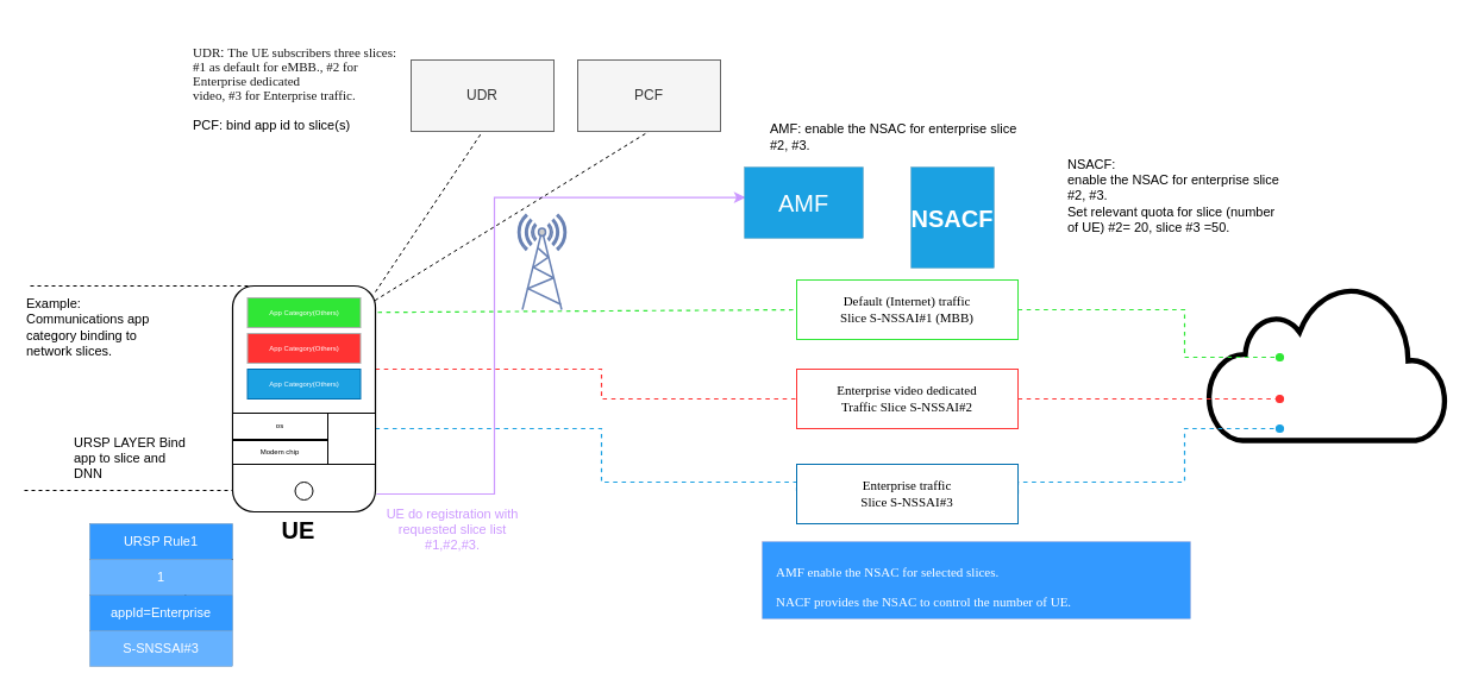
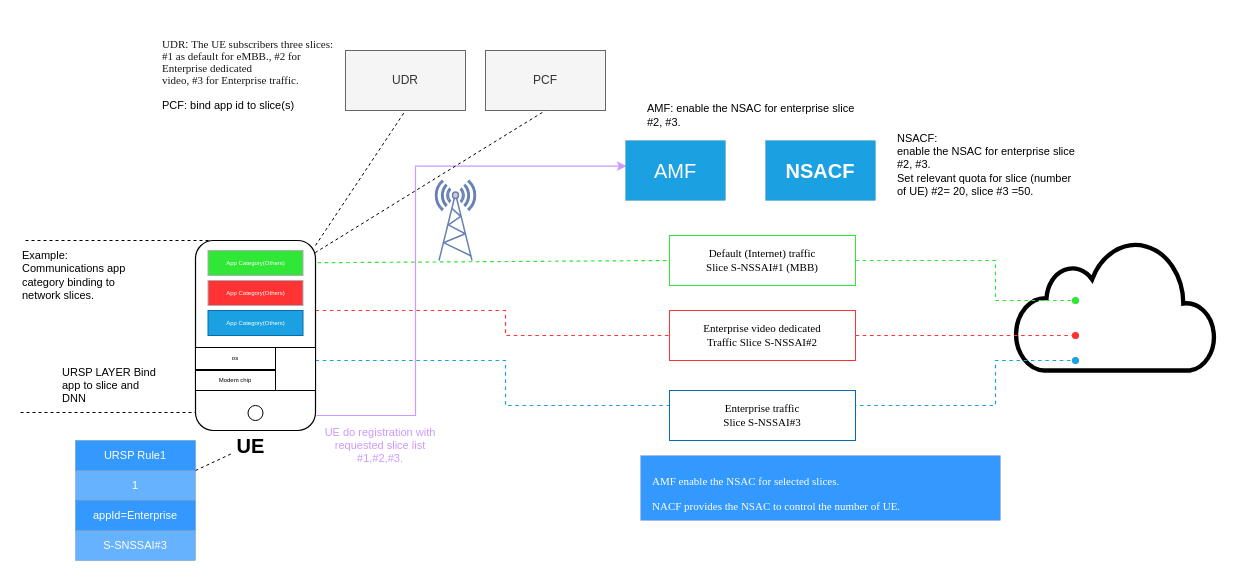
- <mxCell id="37" value="&lt;b style=&quot;font-size: 20px;&quot;&gt;&lt;font color=&quot;#ffffff&quot; style=&quot;font-size: 20px;&quot;&gt;NSACF&lt;/font&gt;&lt;/b&gt;" style="rounded=0;whiteSpace=wrap;html=1;strokeColor=#000000;strokeWidth=0;fontSize=20;fontColor=#000000;fillColor=#1BA1E2;" parent="1" vertex="1"><mxGeometry x="765" y="140" width="70" height="85" as="geometry" /></mxCell>
+ <mxCell id="37" value="&lt;b style=&quot;font-size: 20px;&quot;&gt;&lt;font color=&quot;#ffffff&quot; style=&quot;font-size: 20px;&quot;&gt;NSACF&lt;/font&gt;&lt;/b&gt;" style="rounded=0;whiteSpace=wrap;html=1;strokeColor=#000000;strokeWidth=0;fontSize=20;fontColor=#000000;fillColor=#1BA1E2;" parent="1" vertex="1"><mxGeometry x="765" y="140" width="110" height="60" as="geometry" /></mxCell>
- <mxCell id="30" style="rounded=0;orthogonalLoop=1;jettySize=auto;html=1;dashed=1;strokeColor=#000000;strokeWidth=1;fontSize=12;fontColor=#FFFFFF;endArrow=none;endFill=0;exitX=1;exitY=0;exitDx=0;exitDy=0;" parent="1" source="31" target="32" edge="1"><mxGeometry relative="1" as="geometry" /></mxCell>
+ <mxCell id="30" style="rounded=0;orthogonalLoop=1;jettySize=auto;html=1;entryX=0;entryY=0.75;entryDx=0;entryDy=0;dashed=1;strokeColor=#000000;strokeWidth=1;fontSize=12;fontColor=#FFFFFF;endArrow=none;endFill=0;exitX=1;exitY=0;exitDx=0;exitDy=0;" parent="1" source="31" target="18" edge="1"><mxGeometry relative="1" as="geometry" /></mxCell>
